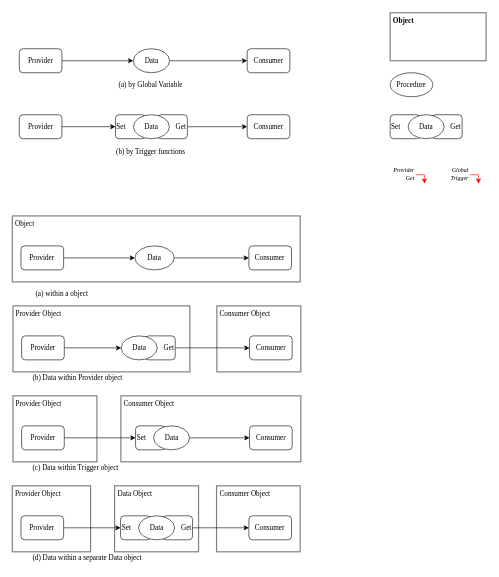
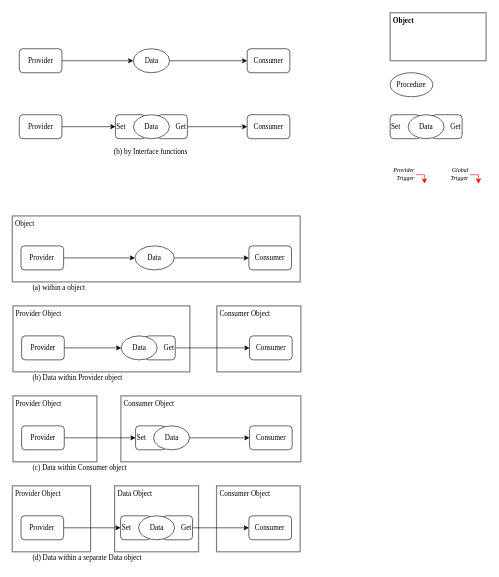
- <mxCell id="55" value="(a) by Global Variable" style="text;html=1;strokeColor=none;fillColor=none;align=center;verticalAlign=middle;whiteSpace=wrap;rounded=0;fontFamily=Verdana;fontSize=12;" vertex="1" parent="1"><mxGeometry x="145.55" y="130.25" width="210" height="20" as="geometry" /></mxCell>
- <mxCell id="56" value="(b) by Trigger functions" style="text;html=1;strokeColor=none;fillColor=none;align=center;verticalAlign=middle;whiteSpace=wrap;rounded=0;fontFamily=Verdana;fontSize=12;" vertex="1" parent="1"><mxGeometry x="145.55" y="243.38" width="210" height="20" as="geometry" /></mxCell>
+ <mxCell id="56" value="(b) by Interface functions" style="text;html=1;strokeColor=none;fillColor=none;align=center;verticalAlign=middle;whiteSpace=wrap;rounded=0;fontFamily=Verdana;fontSize=12;" vertex="1" parent="1"><mxGeometry x="145.55" y="243.38" width="210" height="20" as="geometry" /></mxCell>
- <mxCell id="34" value="Provider&lt;br&gt;Get" style="text;html=1;strokeColor=none;fillColor=none;align=right;verticalAlign=middle;whiteSpace=wrap;rounded=0;fontFamily=Verdana;fontSize=10;spacingBottom=3;fontStyle=2" vertex="1" parent="1"><mxGeometry x="662.78" y="282.75" width="30" height="15" as="geometry" /></mxCell>
+ <mxCell id="34" value="Provider&lt;br&gt;Trigger" style="text;html=1;strokeColor=none;fillColor=none;align=right;verticalAlign=middle;whiteSpace=wrap;rounded=0;fontFamily=Verdana;fontSize=10;spacingBottom=3;fontStyle=2" vertex="1" parent="1"><mxGeometry x="662.78" y="282.75" width="30" height="15" as="geometry" /></mxCell>
- <mxCell id="57" value="(a) within a object" style="text;html=1;strokeColor=none;fillColor=none;align=left;verticalAlign=middle;whiteSpace=wrap;rounded=0;fontFamily=Verdana;fontSize=12;" vertex="1" parent="1"><mxGeometry x="56.65" y="479" width="133" height="20" as="geometry" /></mxCell>
+ <mxCell id="57" value="(a) within a object" style="text;html=1;strokeColor=none;fillColor=none;align=left;verticalAlign=middle;whiteSpace=wrap;rounded=0;fontFamily=Verdana;fontSize=12;" vertex="1" parent="1"><mxGeometry x="51.65" y="469" width="133" height="20" as="geometry" /></mxCell>
- <mxCell id="59" value="(c) Data within Trigger object" style="text;html=1;strokeColor=none;fillColor=none;align=left;verticalAlign=middle;whiteSpace=wrap;rounded=0;fontFamily=Verdana;fontSize=12;" vertex="1" parent="1"><mxGeometry x="51.65" y="769" width="210" height="20" as="geometry" /></mxCell>
+ <mxCell id="59" value="(c) Data within Consumer object" style="text;html=1;strokeColor=none;fillColor=none;align=left;verticalAlign=middle;whiteSpace=wrap;rounded=0;fontFamily=Verdana;fontSize=12;" vertex="1" parent="1"><mxGeometry x="51.65" y="769" width="210" height="20" as="geometry" /></mxCell>
